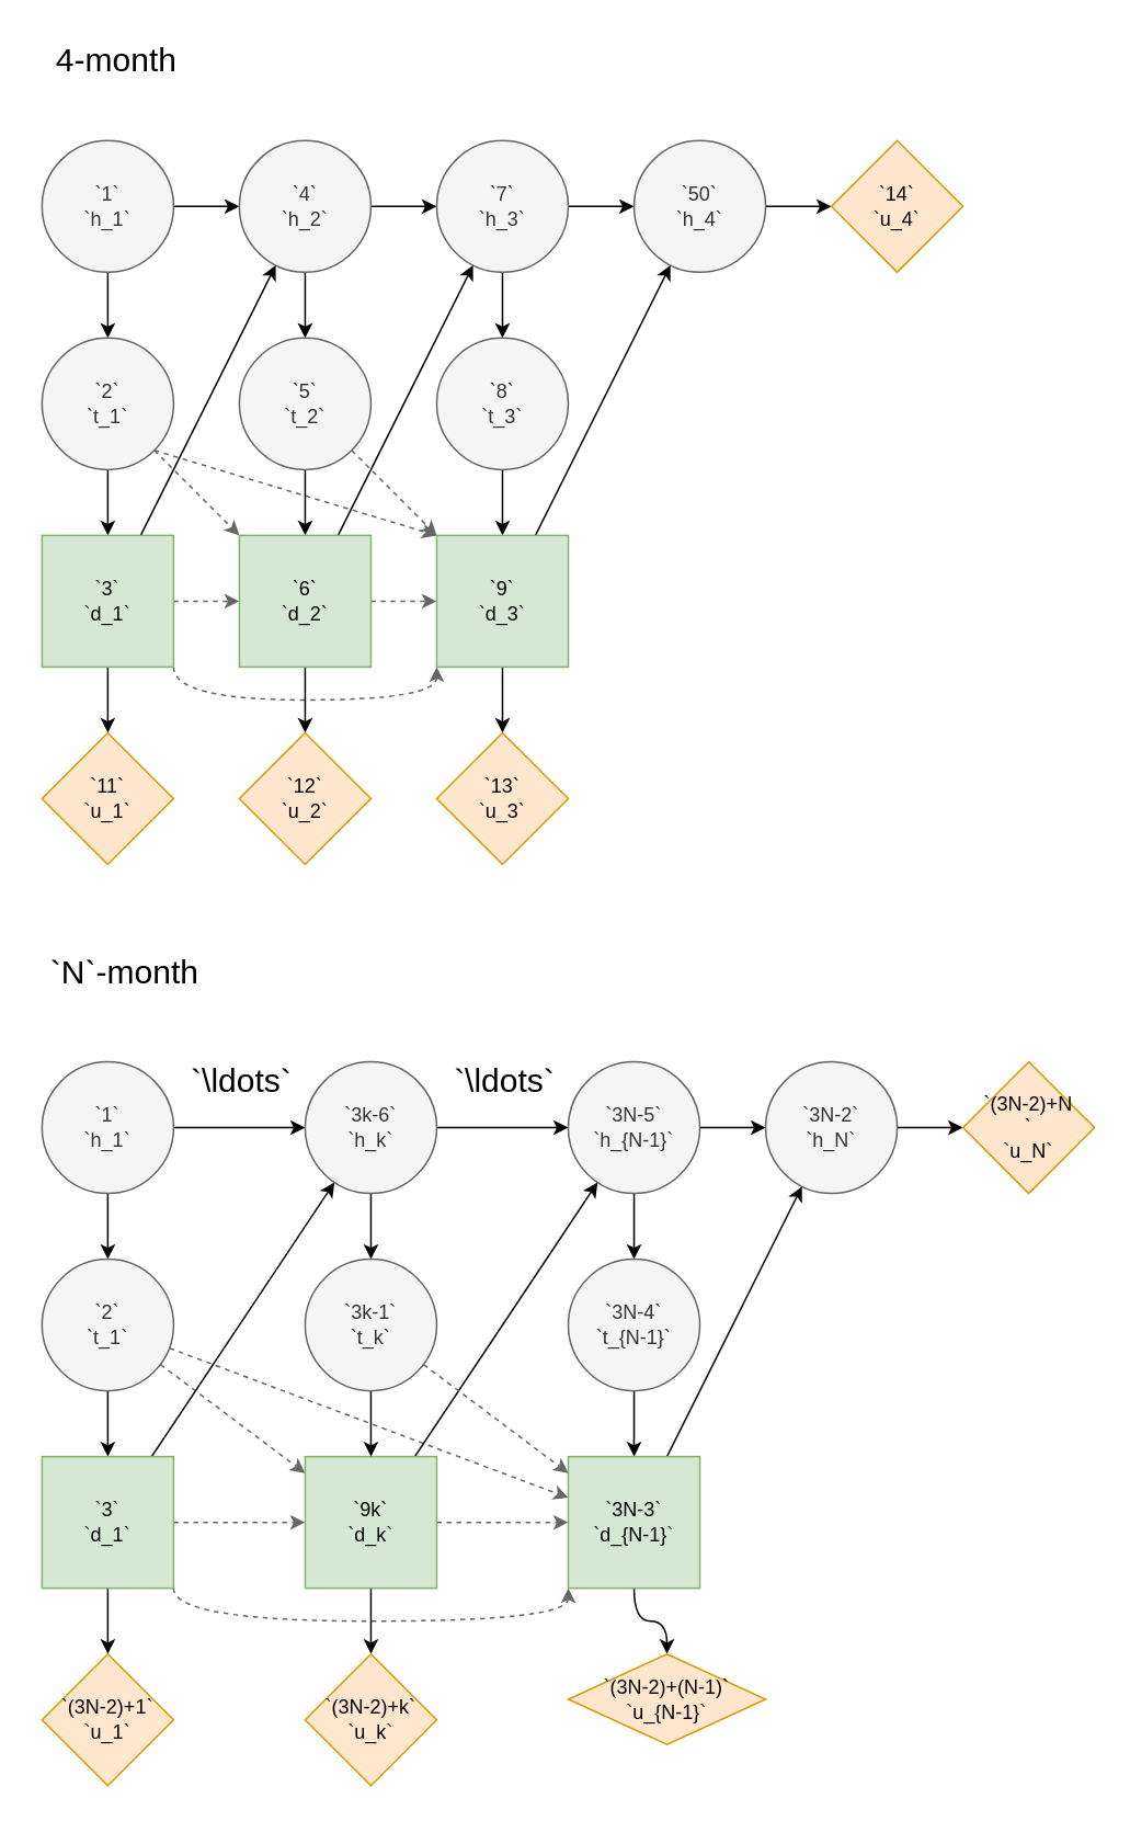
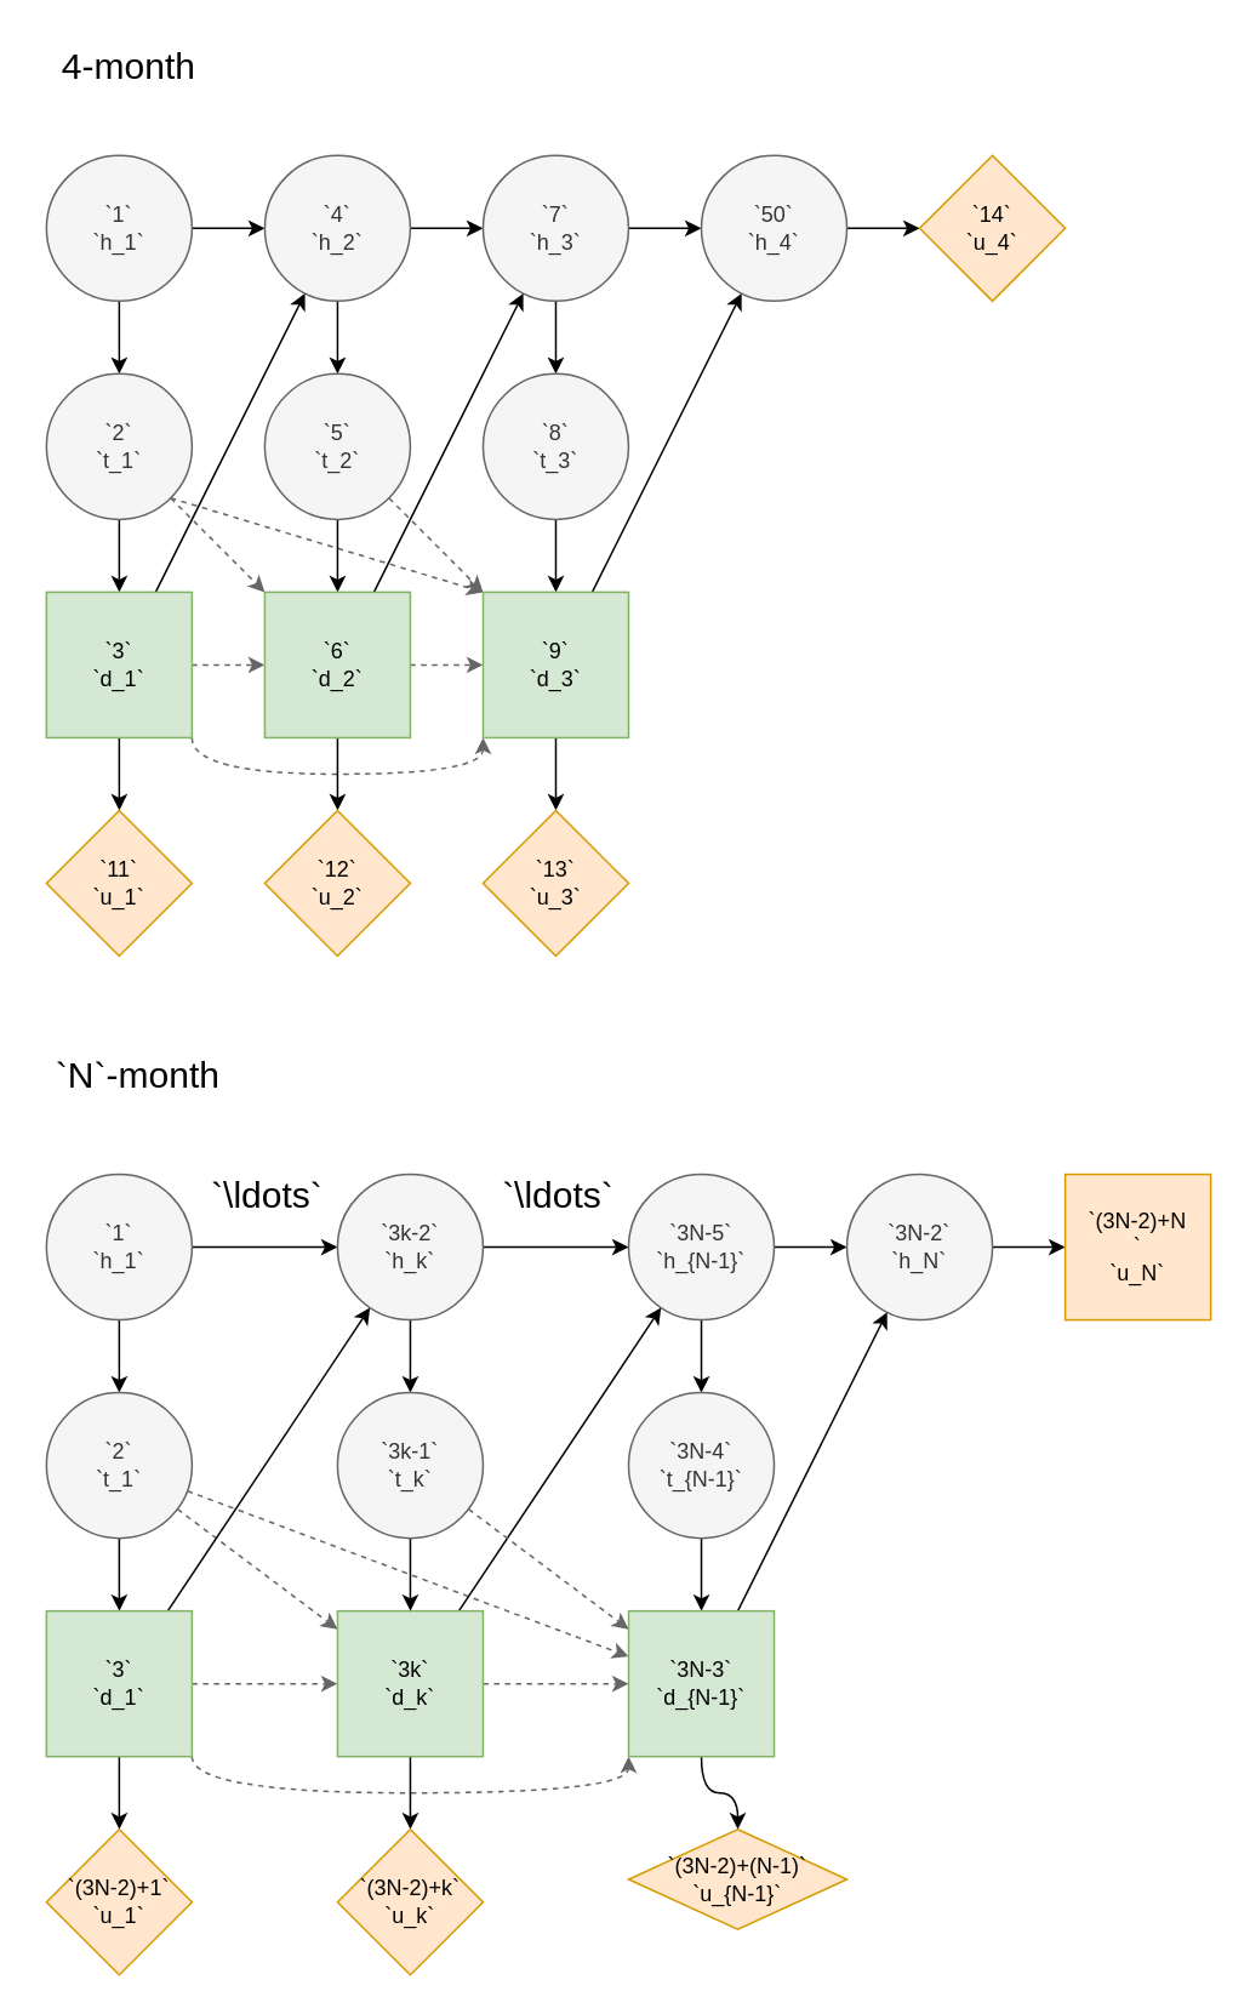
- <mxCell id="68" value="`3k-6`&lt;br&gt;`h_k`" style="ellipse;whiteSpace=wrap;html=1;aspect=fixed;fillColor=#f5f5f5;strokeColor=#666666;fontColor=#333333;" parent="1" vertex="1"><mxGeometry x="185" y="645" width="80" height="80" as="geometry" /></mxCell>
+ <mxCell id="68" value="`3k-2`&lt;br&gt;`h_k`" style="ellipse;whiteSpace=wrap;html=1;aspect=fixed;fillColor=#f5f5f5;strokeColor=#666666;fontColor=#333333;" parent="1" vertex="1"><mxGeometry x="185" y="645" width="80" height="80" as="geometry" /></mxCell>
- <mxCell id="46" value="`(3N-2)+N&lt;br&gt;`&lt;br&gt;`u_N`" style="rhombus;whiteSpace=wrap;html=1;fontFamily=Helvetica;fontSize=12;fontColor=#000000;align=center;strokeColor=#d79b00;fillColor=#ffe6cc;" parent="1" vertex="1"><mxGeometry x="585" y="645" width="80" height="80" as="geometry" /></mxCell>
+ <mxCell id="46" value="`(3N-2)+N&lt;br&gt;`&lt;br&gt;`u_N`" style="whiteSpace=wrap;html=1;fontFamily=Helvetica;fontSize=12;fontColor=#000000;align=center;strokeColor=#d79b00;fillColor=#ffe6cc;rounded=0;" parent="1" vertex="1"><mxGeometry x="585" y="645" width="80" height="80" as="geometry" /></mxCell>
- <mxCell id="73" value="&lt;div&gt;`9k`&lt;/div&gt;&lt;div&gt;`d_k`&lt;br&gt;&lt;/div&gt;" style="whiteSpace=wrap;html=1;aspect=fixed;fontFamily=Helvetica;fontSize=12;fontColor=#000000;align=center;strokeColor=#82b366;fillColor=#d5e8d4;" parent="1" vertex="1"><mxGeometry x="185" y="885" width="80" height="80" as="geometry" /></mxCell>
+ <mxCell id="73" value="&lt;div&gt;`3k`&lt;/div&gt;&lt;div&gt;`d_k`&lt;br&gt;&lt;/div&gt;" style="whiteSpace=wrap;html=1;aspect=fixed;fontFamily=Helvetica;fontSize=12;fontColor=#000000;align=center;strokeColor=#82b366;fillColor=#d5e8d4;" parent="1" vertex="1"><mxGeometry x="185" y="885" width="80" height="80" as="geometry" /></mxCell>
